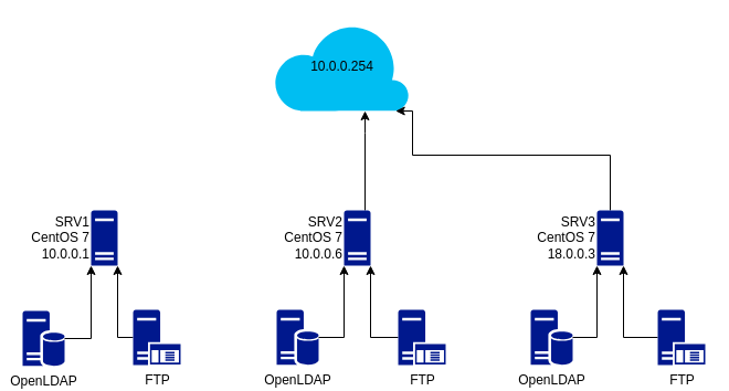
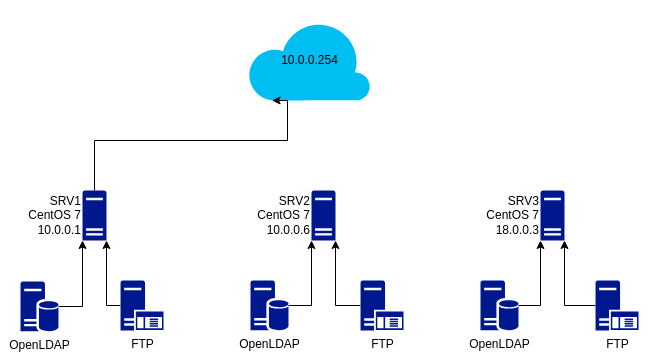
+ <mxCell id="3" style="edgeStyle=orthogonalEdgeStyle;rounded=0;orthogonalLoop=1;jettySize=auto;html=1;entryX=0.2;entryY=1;entryDx=0;entryDy=0;entryPerimeter=0;" parent="1" source="4" target="2" edge="1"><mxGeometry relative="1" as="geometry"><Array as="points"><mxPoint x="94" y="140" /><mxPoint x="287" y="140" /></Array></mxGeometry></mxCell>
- <mxCell id="7" style="edgeStyle=orthogonalEdgeStyle;rounded=0;orthogonalLoop=1;jettySize=auto;html=1;entryX=0.9;entryY=1;entryDx=0;entryDy=0;entryPerimeter=0;" parent="1" source="8" target="2" edge="1"><mxGeometry relative="1" as="geometry"><Array as="points"><mxPoint x="552" y="140" /><mxPoint x="373" y="140" /></Array></mxGeometry></mxCell>
- <mxCell id="5" style="edgeStyle=orthogonalEdgeStyle;rounded=0;orthogonalLoop=1;jettySize=auto;html=1;" parent="1" source="6" target="2" edge="1"><mxGeometry relative="1" as="geometry"><Array as="points"><mxPoint x="330" y="120" /><mxPoint x="330" y="120" /></Array></mxGeometry></mxCell>
